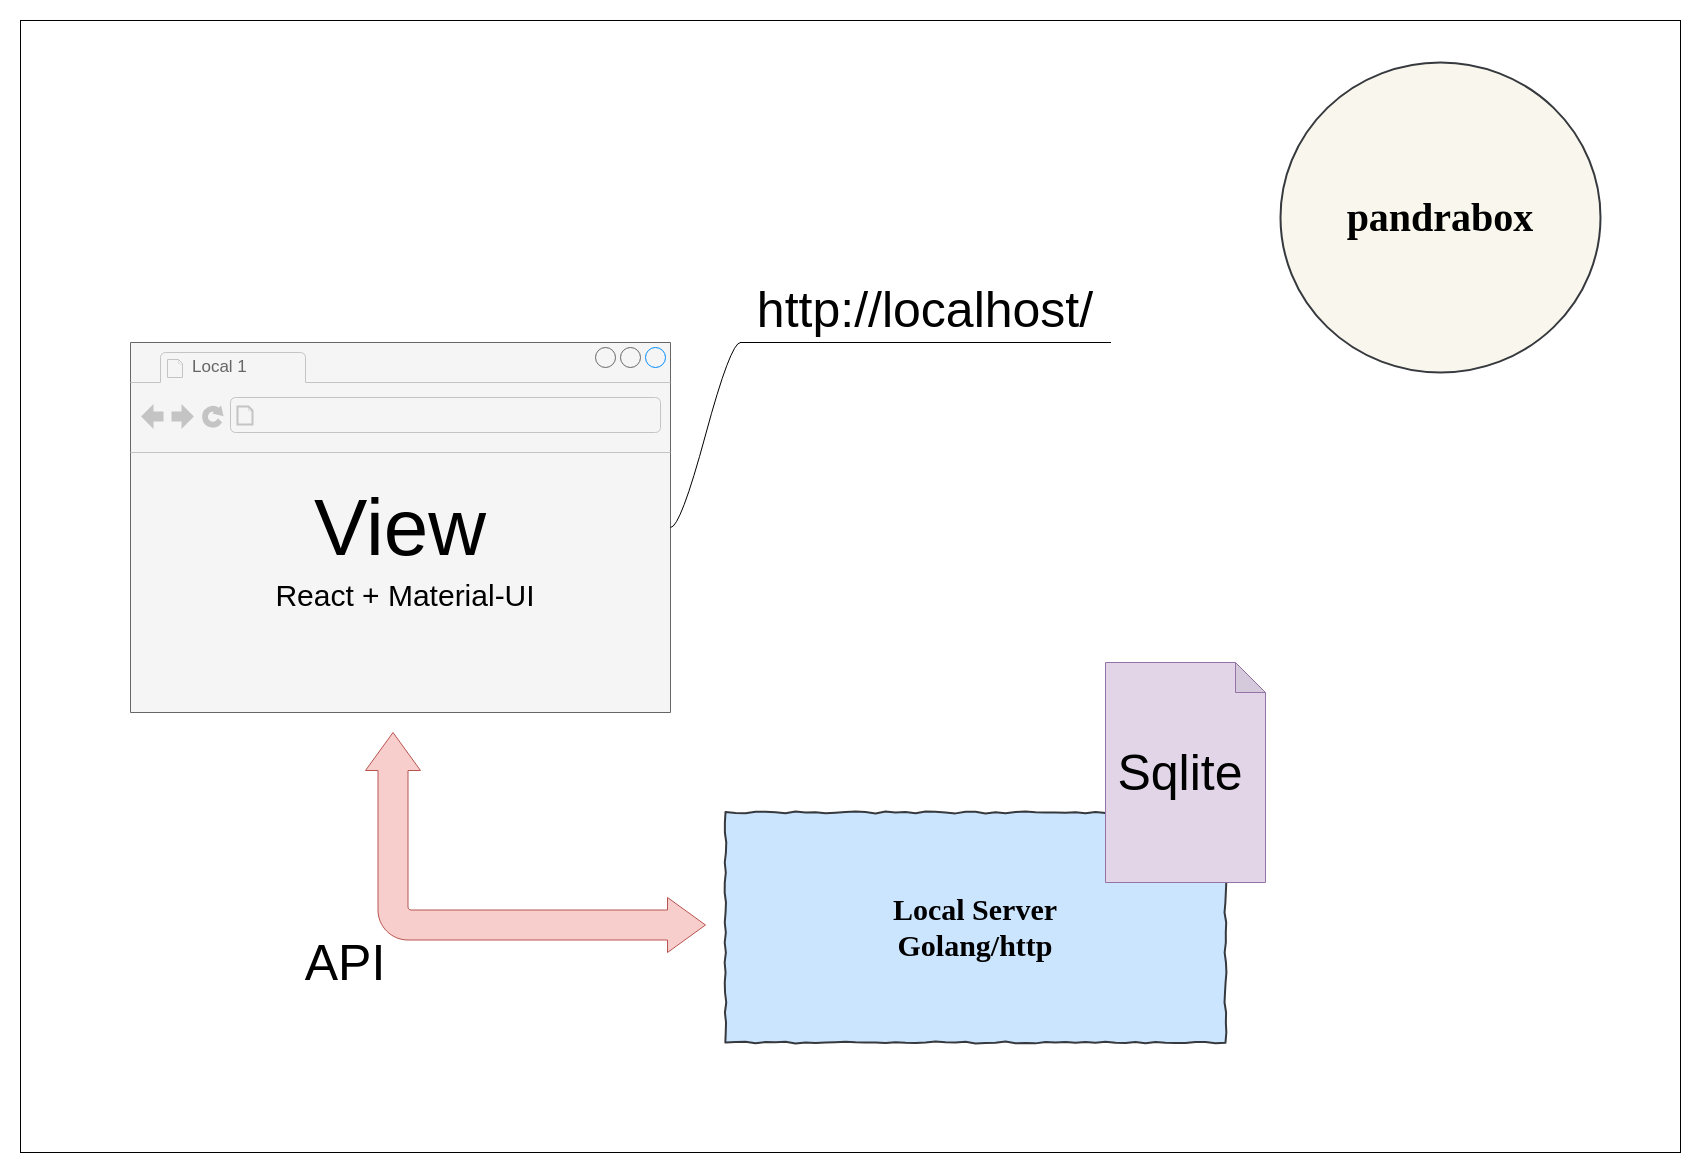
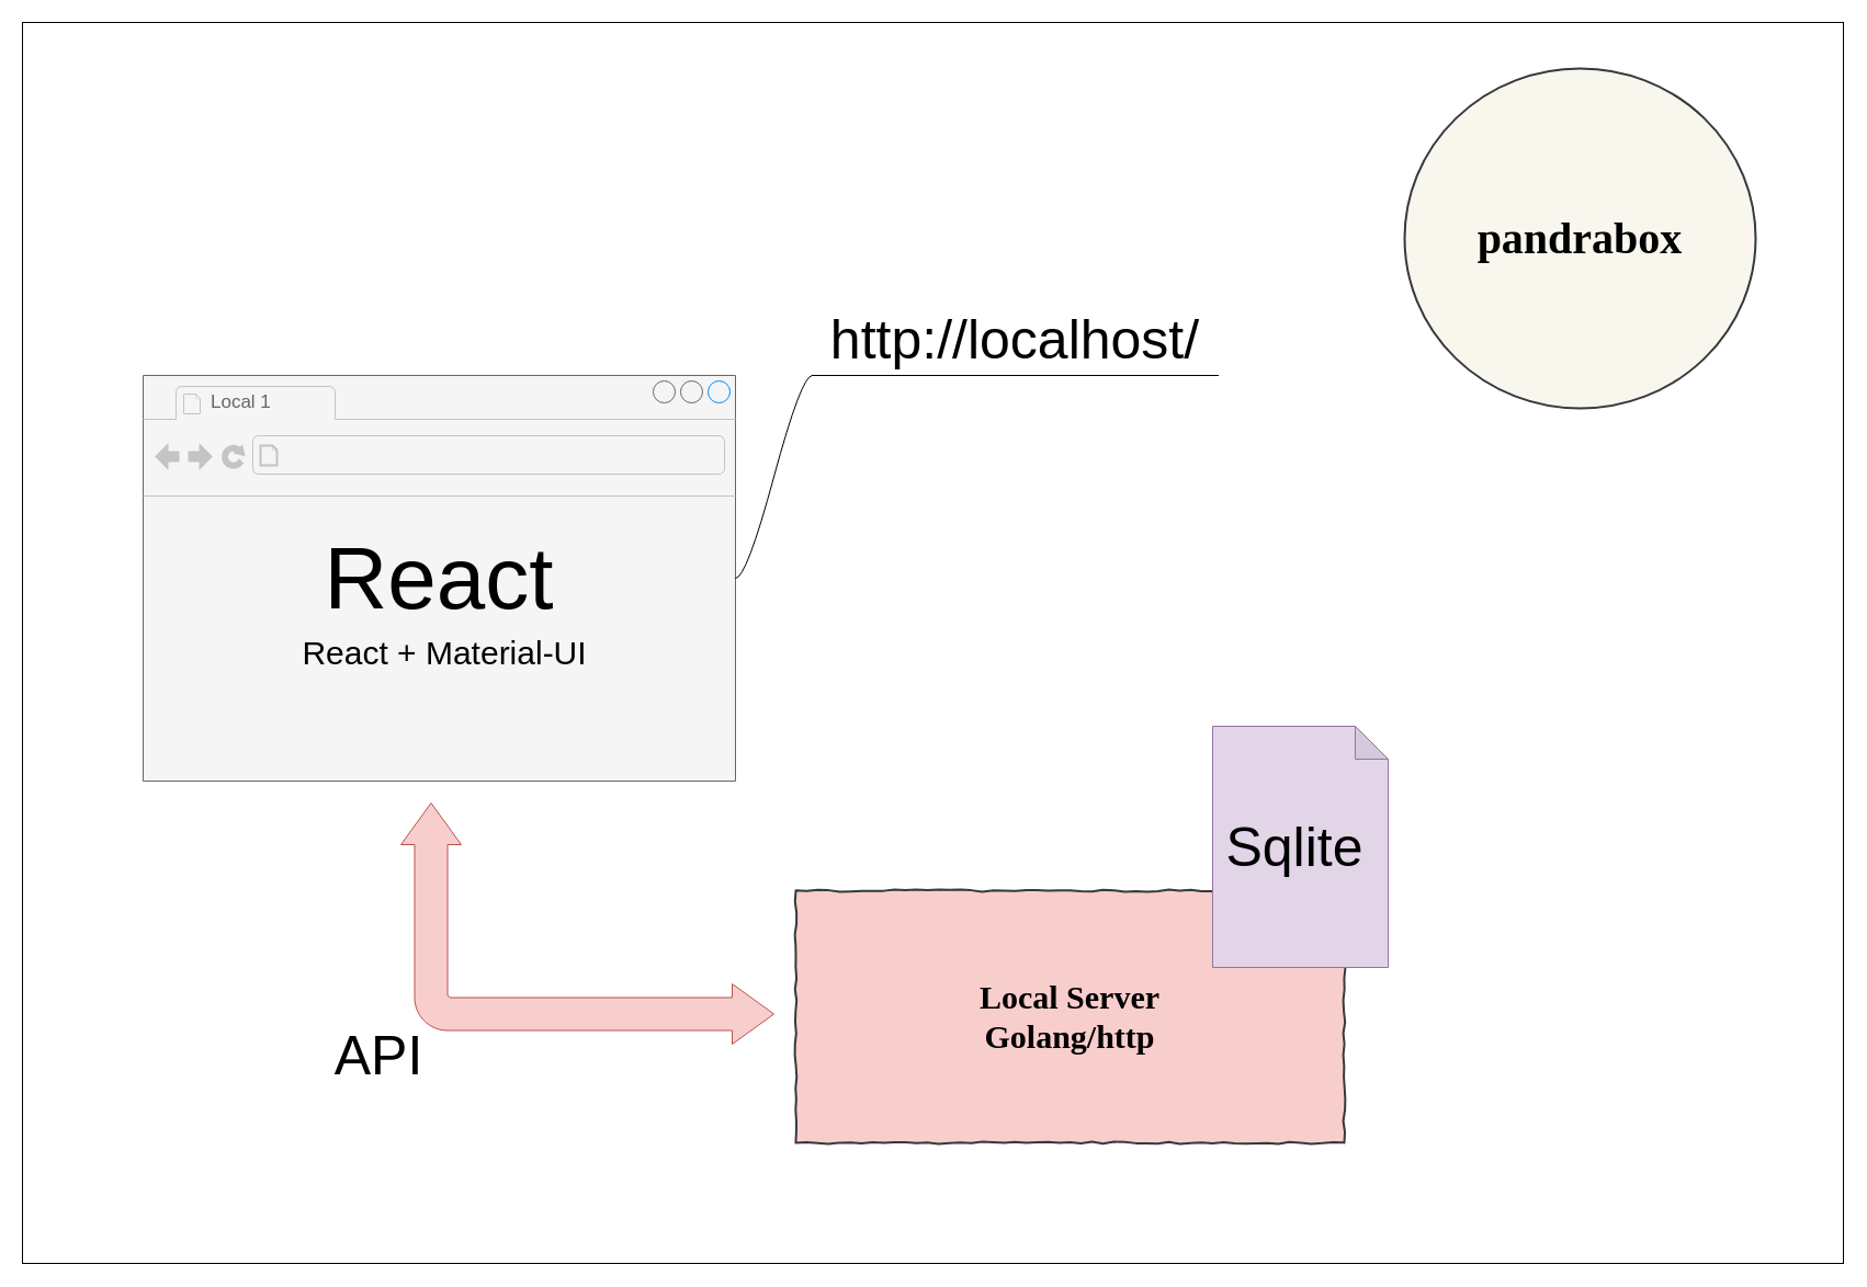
- <mxCell id="5" value="View" style="text;html=1;strokeColor=none;fillColor=none;align=center;verticalAlign=middle;whiteSpace=wrap;rounded=0;fontSize=80;direction=south;" parent="3" vertex="1"><mxGeometry x="136" y="138.5" width="268" height="93" as="geometry" /></mxCell>
+ <mxCell id="5" value="React" style="text;html=1;strokeColor=none;fillColor=none;align=center;verticalAlign=middle;whiteSpace=wrap;rounded=0;fontSize=80;direction=south;" parent="3" vertex="1"><mxGeometry x="136" y="138.5" width="268" height="93" as="geometry" /></mxCell>
- <mxCell id="7" value="&lt;font style=&quot;font-size: 30px&quot;&gt;Local Server&lt;br&gt;Golang/http&lt;br&gt;&lt;/font&gt;" style="html=1;whiteSpace=wrap;comic=1;strokeWidth=2;fontFamily=Comic Sans MS;fontStyle=1;fillColor=#cce5ff;strokeColor=#36393d;" parent="1" vertex="1"><mxGeometry x="725" y="812" width="500" height="230" as="geometry" /></mxCell>
+ <mxCell id="7" value="&lt;font style=&quot;font-size: 30px&quot;&gt;Local Server&lt;br&gt;Golang/http&lt;br&gt;&lt;/font&gt;" style="html=1;whiteSpace=wrap;comic=1;strokeWidth=2;fontFamily=Comic Sans MS;fontStyle=1;fillColor=#f8cecc;strokeColor=#36393d;" parent="1" vertex="1"><mxGeometry x="725" y="812" width="500" height="230" as="geometry" /></mxCell>
